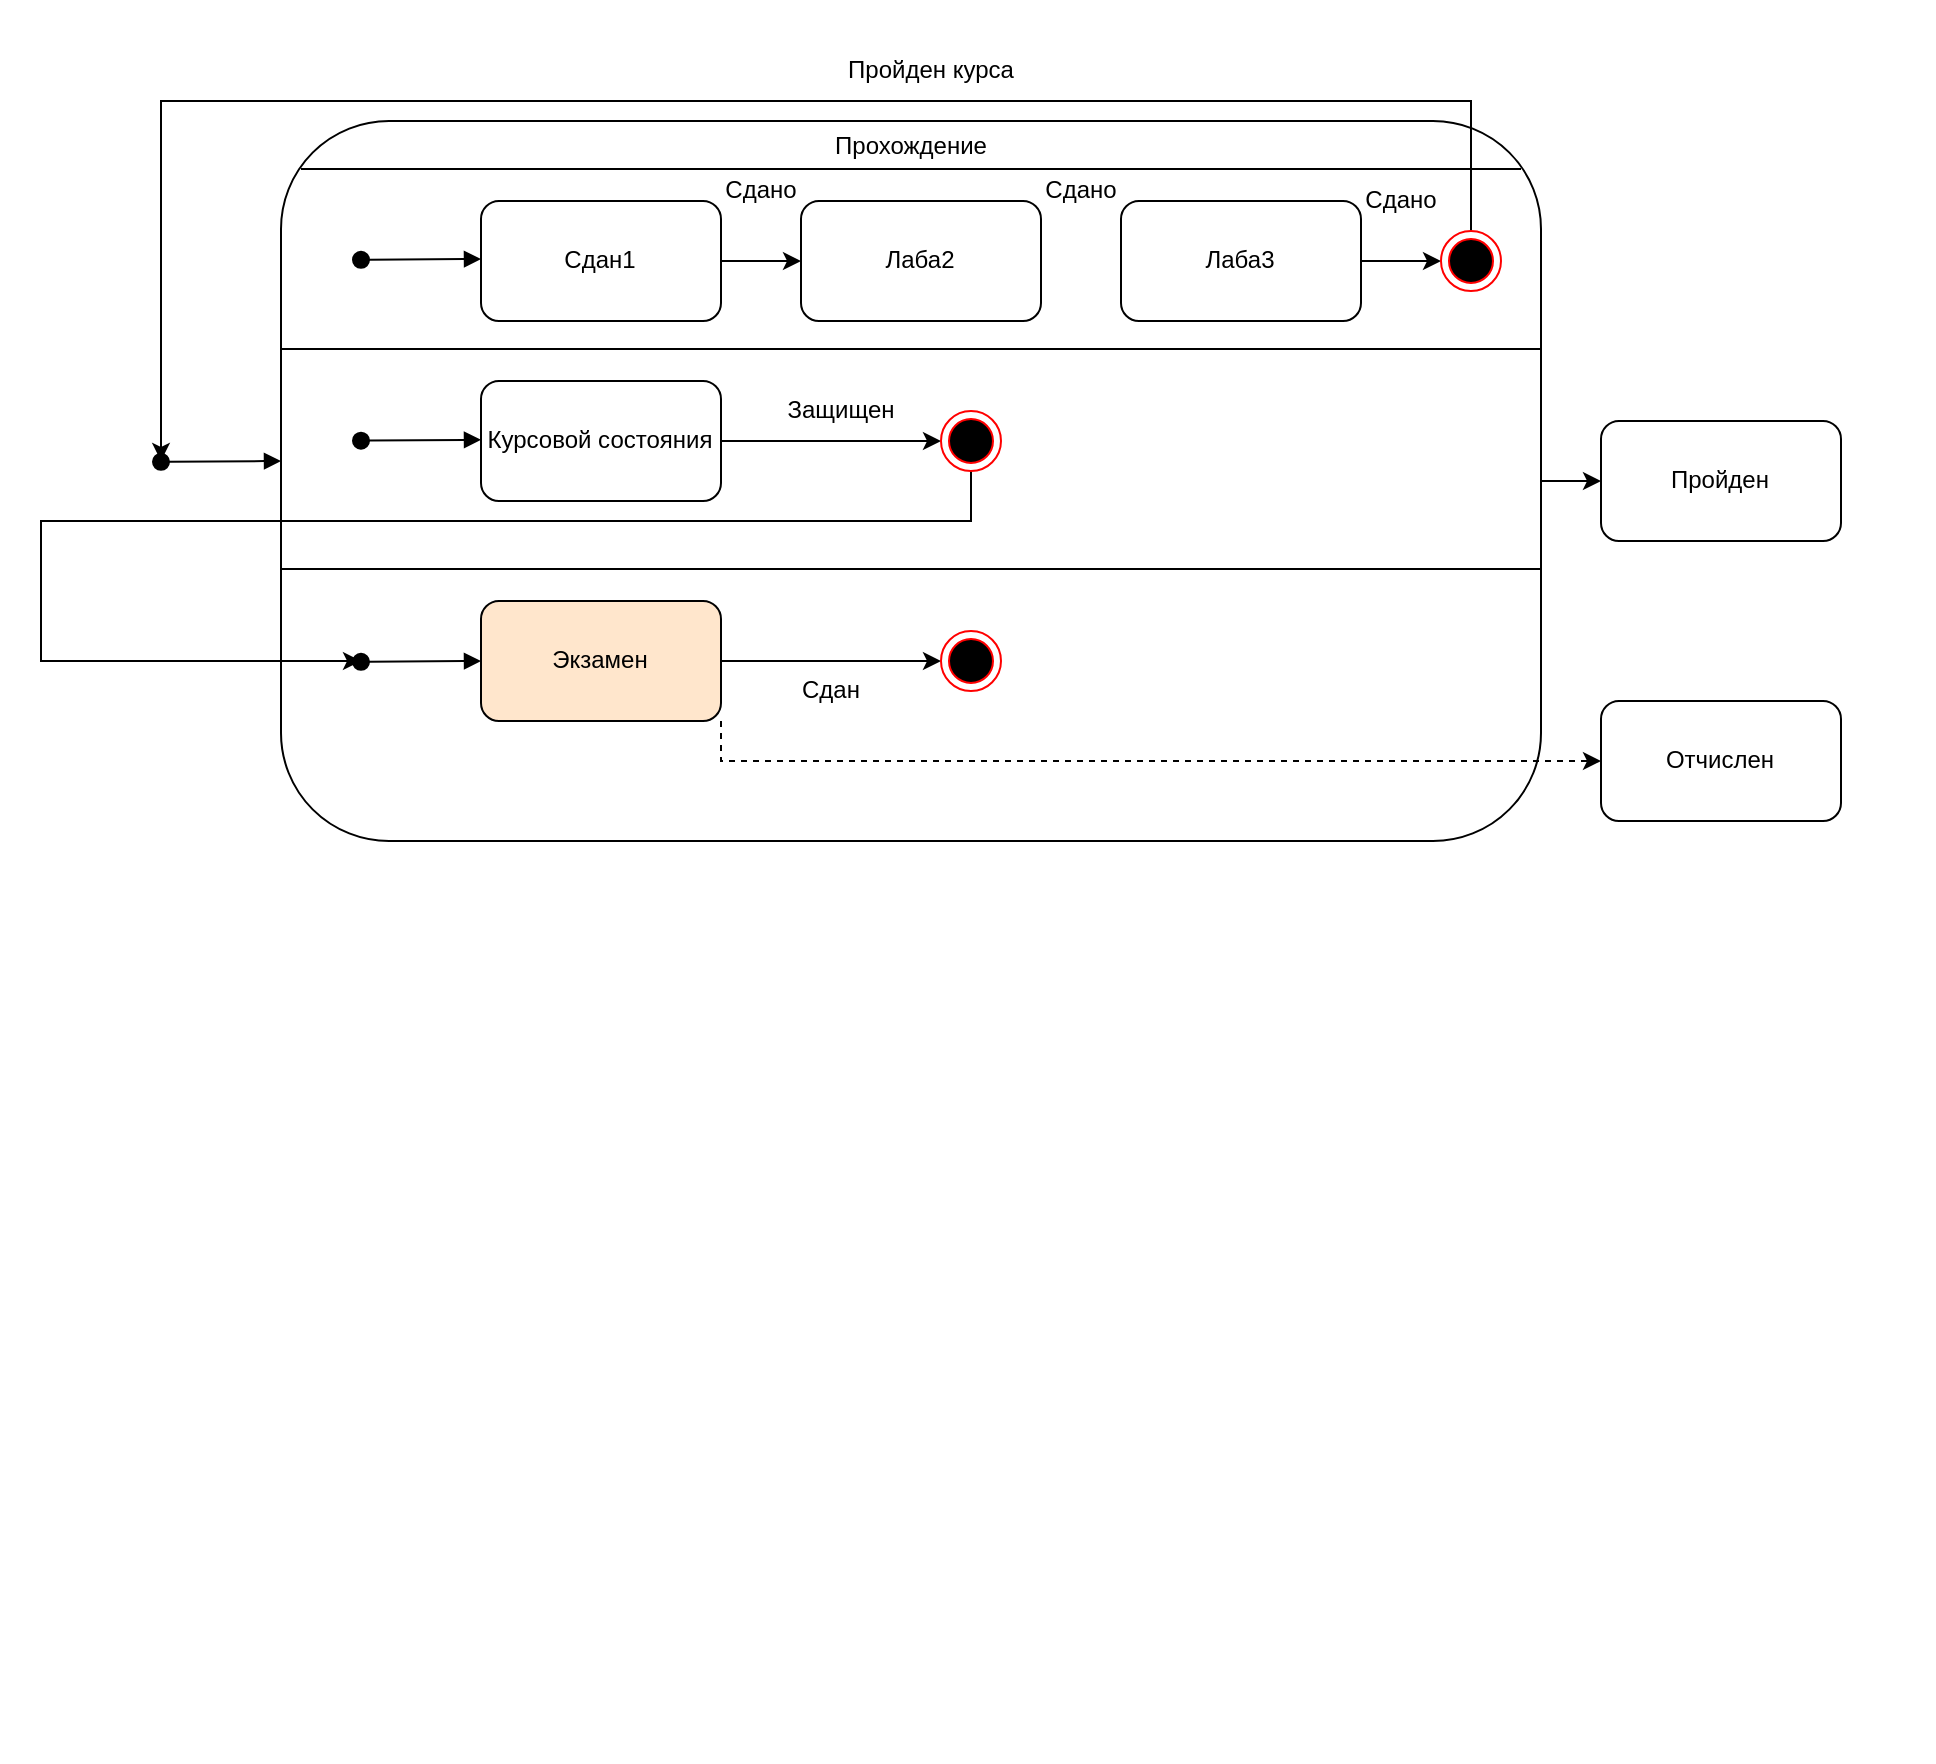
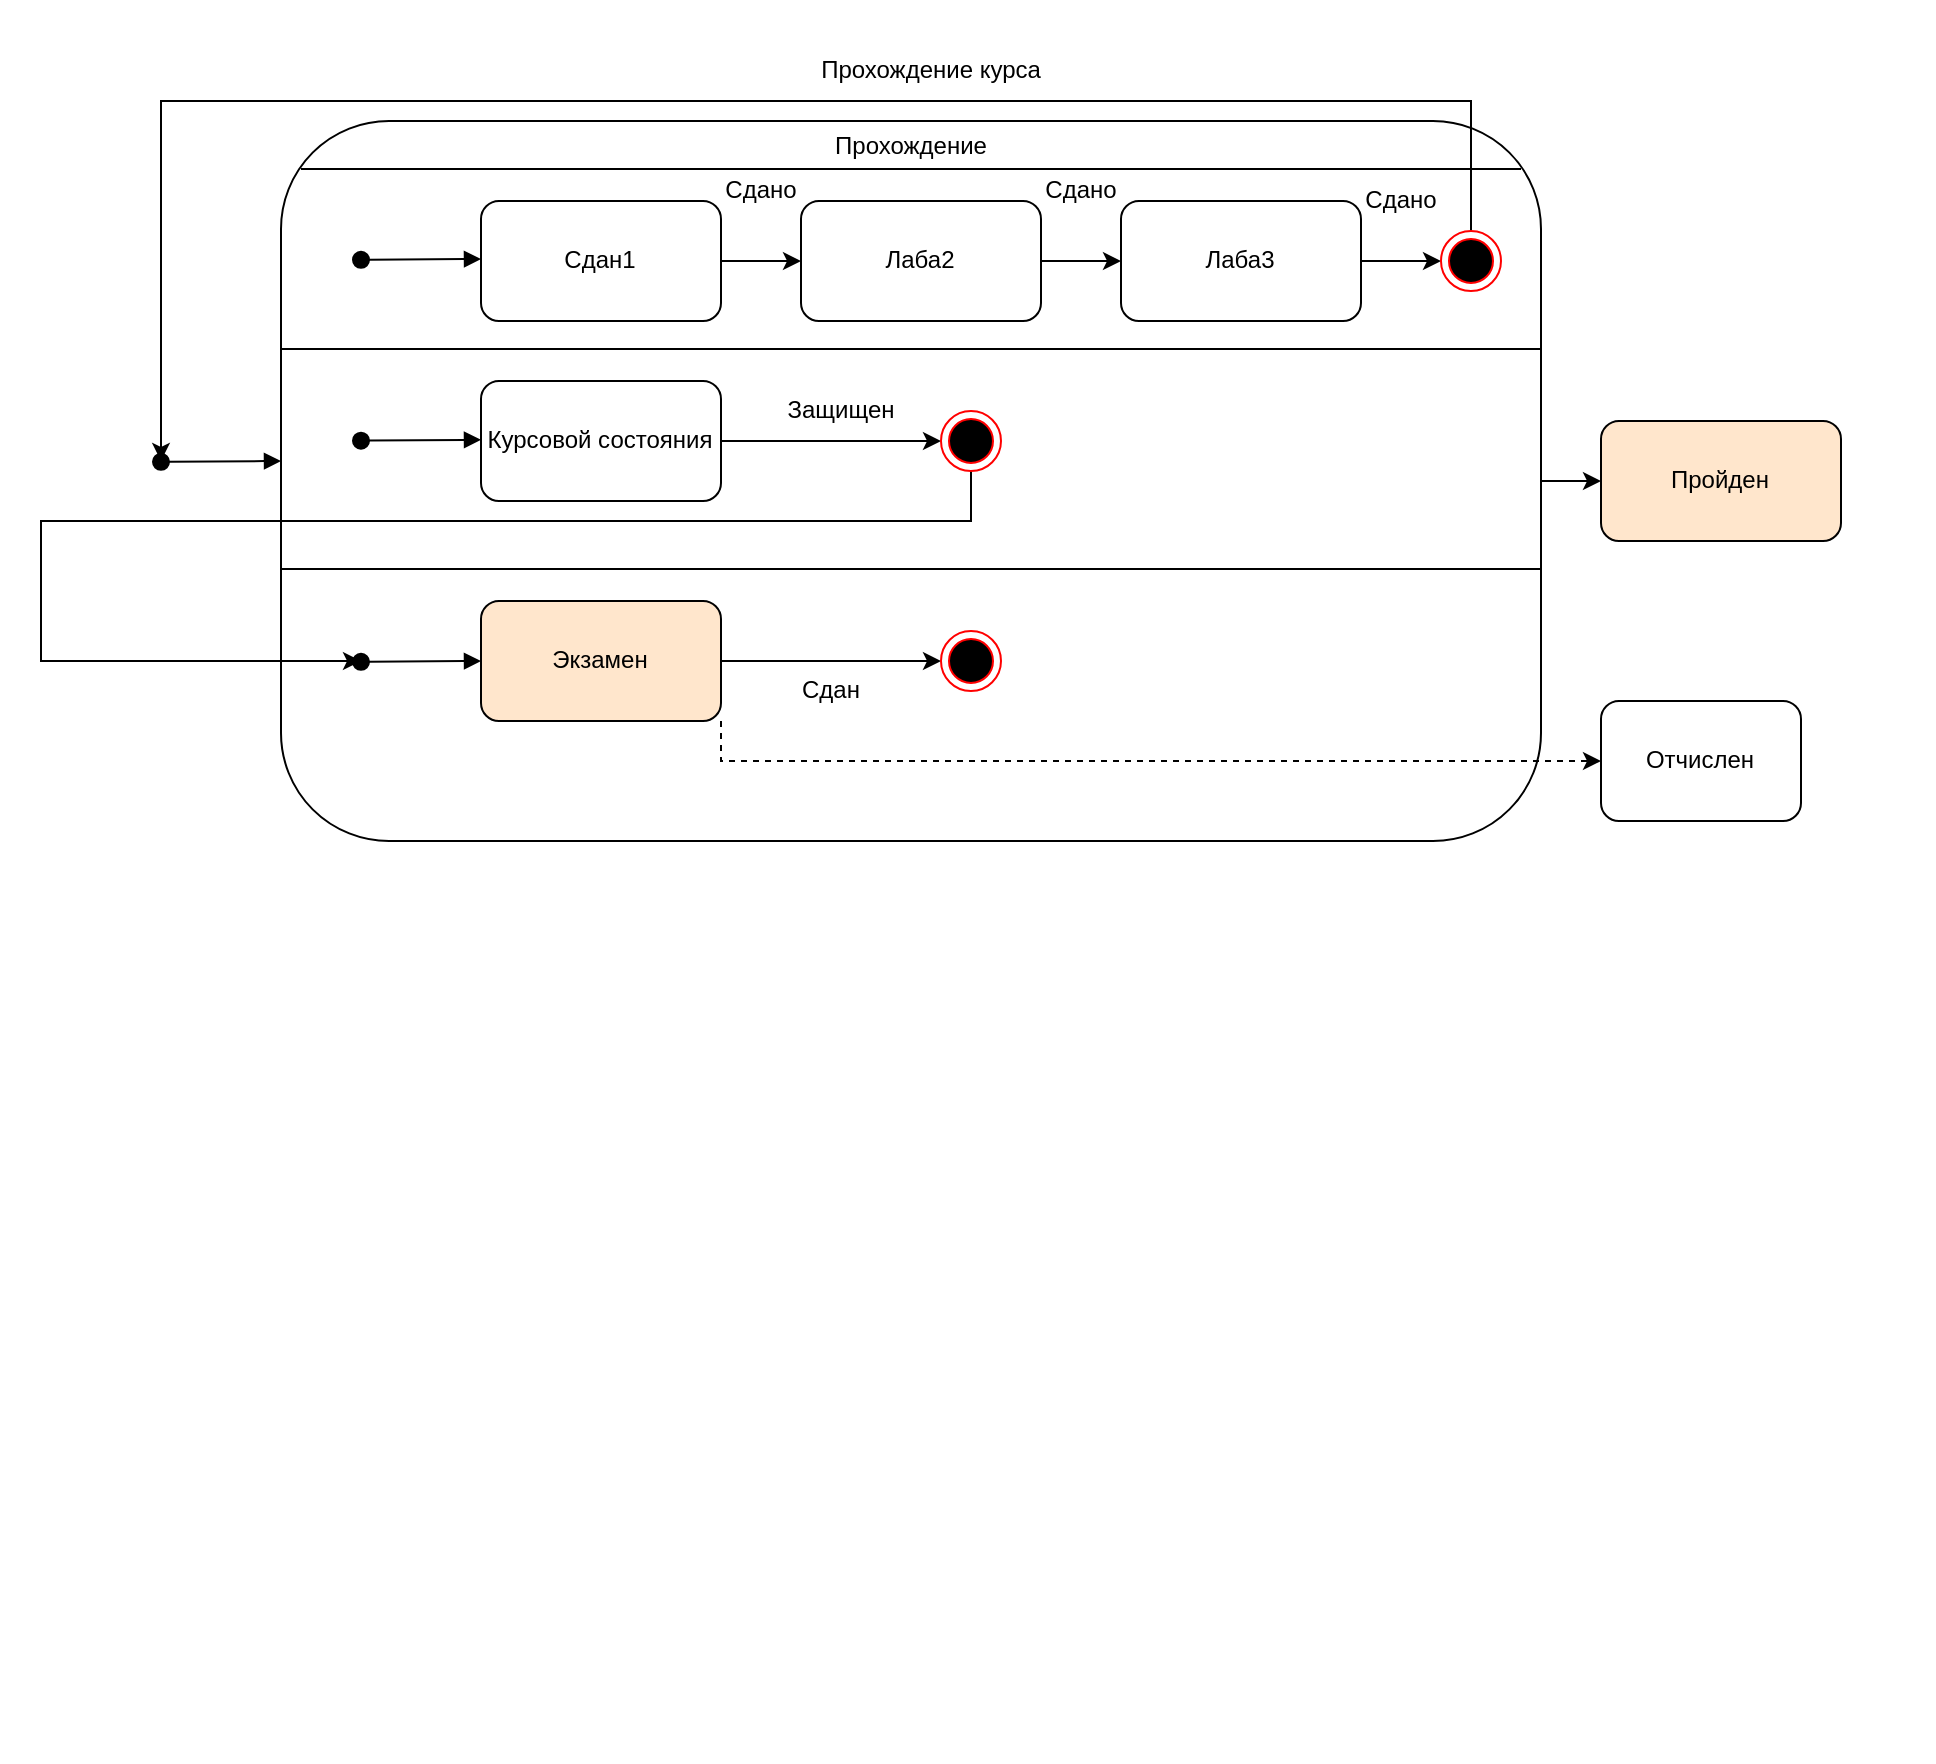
- <mxCell id="7" value="Пройден курса" style="text;html=1;align=center;verticalAlign=middle;resizable=0;points=[];autosize=1;strokeColor=none;fillColor=none;" vertex="1" parent="1"><mxGeometry x="400" y="20" width="130" height="30" as="geometry" /></mxCell>
+ <mxCell id="7" value="Прохождение курса" style="text;html=1;align=center;verticalAlign=middle;resizable=0;points=[];autosize=1;strokeColor=none;fillColor=none;" vertex="1" parent="1"><mxGeometry x="400" y="20" width="130" height="30" as="geometry" /></mxCell>
+ <mxCell id="8" value="" style="edgeStyle=orthogonalEdgeStyle;rounded=0;orthogonalLoop=1;jettySize=auto;html=1;" edge="1" parent="1" source="9" target="11"><mxGeometry relative="1" as="geometry" /></mxCell>
- <mxCell id="35" value="Пройден" style="rounded=1;whiteSpace=wrap;html=1;" vertex="1" parent="1"><mxGeometry x="800" y="210" width="120" height="60" as="geometry" /></mxCell>
+ <mxCell id="35" value="Пройден" style="rounded=1;whiteSpace=wrap;html=1;fillColor=#ffe6cc;" vertex="1" parent="1"><mxGeometry x="800" y="210" width="120" height="60" as="geometry" /></mxCell>
- <mxCell id="36" value="Отчислен" style="rounded=1;whiteSpace=wrap;html=1;" vertex="1" parent="1"><mxGeometry x="800" y="350" width="120" height="60" as="geometry" /></mxCell>
+ <mxCell id="36" value="Отчислен" style="rounded=1;whiteSpace=wrap;html=1;" vertex="1" parent="1"><mxGeometry x="800" y="350" width="100" height="60" as="geometry" /></mxCell>
